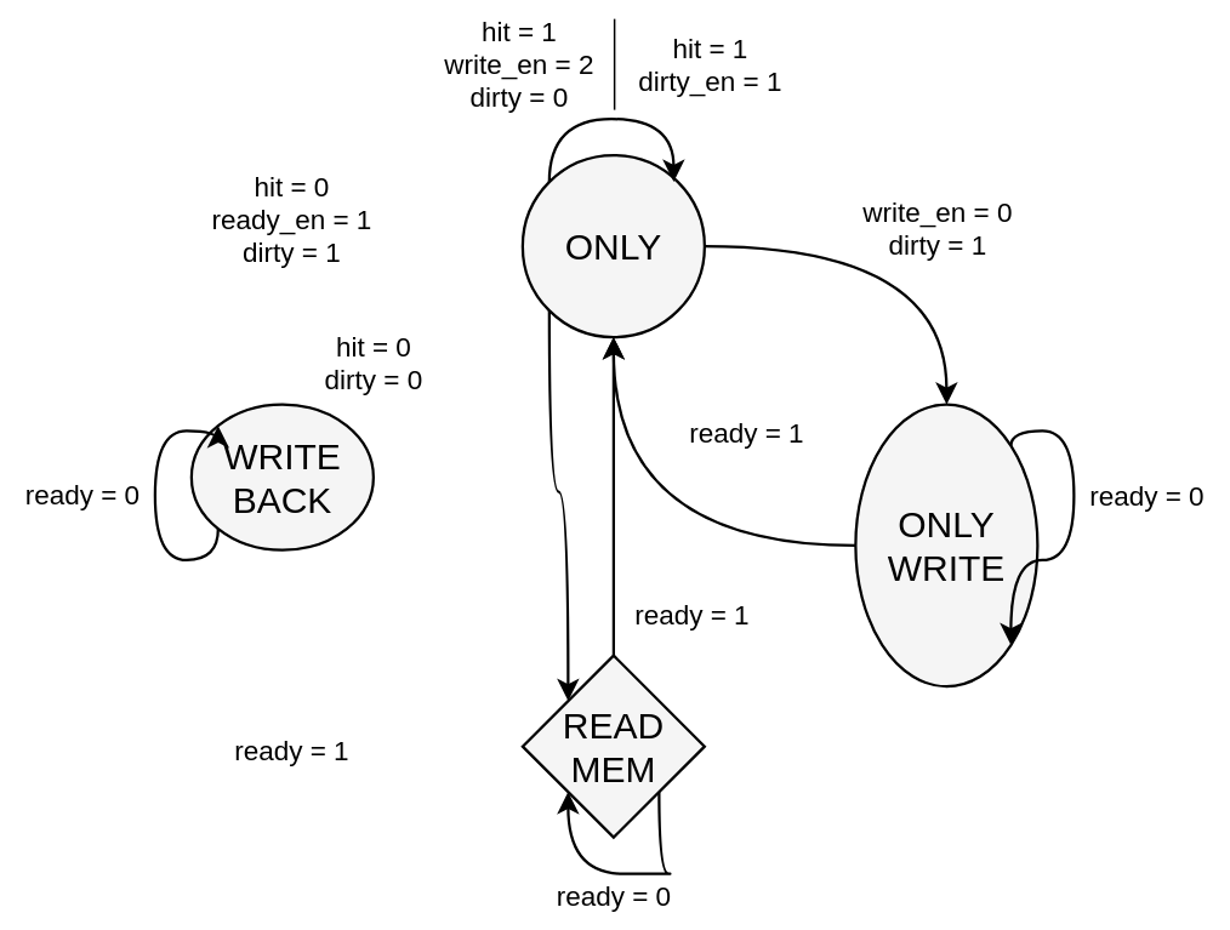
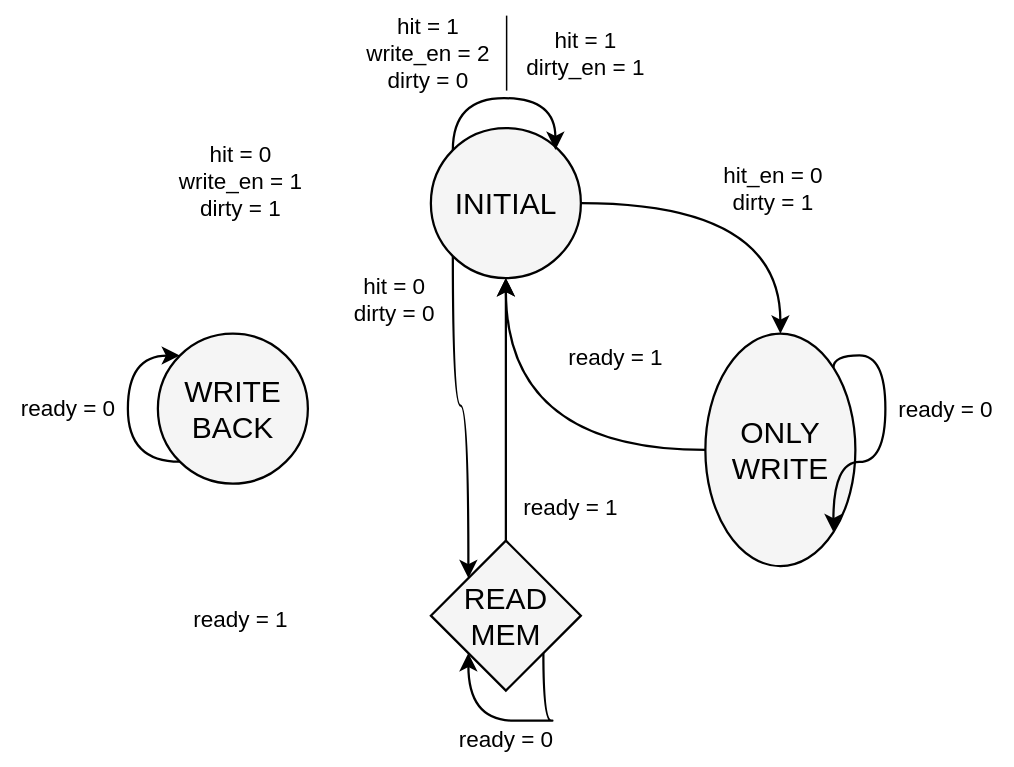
- <mxCell id="10" value="&lt;span style=&quot;color: rgb(0 , 0 , 0) ; font-size: 30px&quot;&gt;hit = 0&lt;/span&gt;&lt;font color=&quot;#000000&quot; style=&quot;font-size: 30px&quot;&gt;&lt;br&gt;ready_en = 1&lt;br&gt;dirty = 1&lt;br&gt;&lt;/font&gt;" style="text;html=1;align=center;verticalAlign=middle;resizable=0;points=[];autosize=1;" parent="1" vertex="1"><mxGeometry x="230" y="210" width="180" height="60" as="geometry" /></mxCell>
+ <mxCell id="10" value="&lt;span style=&quot;color: rgb(0 , 0 , 0) ; font-size: 30px&quot;&gt;hit = 0&lt;/span&gt;&lt;font color=&quot;#000000&quot; style=&quot;font-size: 30px&quot;&gt;&lt;br&gt;write_en = 1&lt;br&gt;dirty = 1&lt;br&gt;&lt;/font&gt;" style="text;html=1;align=center;verticalAlign=middle;resizable=0;points=[];autosize=1;" parent="1" vertex="1"><mxGeometry x="230" y="210" width="180" height="60" as="geometry" /></mxCell>
- <mxCell id="12" value="&lt;font color=&quot;#000000&quot; style=&quot;font-size: 30px&quot;&gt;write_en = 0&lt;br&gt;dirty = 1&lt;br&gt;&lt;/font&gt;" style="text;html=1;align=center;verticalAlign=middle;resizable=0;points=[];autosize=1;" parent="1" vertex="1"><mxGeometry x="940" y="230" width="180" height="40" as="geometry" /></mxCell>
+ <mxCell id="12" value="&lt;font color=&quot;#000000&quot; style=&quot;font-size: 30px&quot;&gt;hit_en = 0&lt;br&gt;dirty = 1&lt;br&gt;&lt;/font&gt;" style="text;html=1;align=center;verticalAlign=middle;resizable=0;points=[];autosize=1;" parent="1" vertex="1"><mxGeometry x="940" y="230" width="180" height="40" as="geometry" /></mxCell>
- <mxCell id="4" value="&lt;font color=&quot;#000000&quot; style=&quot;font-size: 40px&quot;&gt;ONLY&lt;/font&gt;" style="ellipse;whiteSpace=wrap;html=1;aspect=fixed;fillColor=#f5f5f5;strokeColor=#000000;fontColor=#333333;strokeWidth=3;" parent="1" vertex="1"><mxGeometry x="574" y="170" width="200" height="200" as="geometry" /></mxCell>
+ <mxCell id="4" value="&lt;font color=&quot;#000000&quot; style=&quot;font-size: 40px&quot;&gt;INITIAL&lt;/font&gt;" style="ellipse;whiteSpace=wrap;html=1;aspect=fixed;fillColor=#f5f5f5;strokeColor=#000000;fontColor=#333333;strokeWidth=3;" parent="1" vertex="1"><mxGeometry x="574" y="170" width="200" height="200" as="geometry" /></mxCell>
- <mxCell id="11" value="&lt;span style=&quot;color: rgb(0 , 0 , 0) ; font-size: 30px&quot;&gt;hit = 0&lt;/span&gt;&lt;font color=&quot;#000000&quot; style=&quot;font-size: 30px&quot;&gt;&lt;br&gt;dirty = 0&lt;br&gt;&lt;/font&gt;" style="text;html=1;align=center;verticalAlign=middle;resizable=0;points=[];autosize=1;" parent="1" vertex="1"><mxGeometry x="350" y="375" width="120" height="45" as="geometry" /></mxCell>
+ <mxCell id="11" value="&lt;span style=&quot;color: rgb(0 , 0 , 0) ; font-size: 30px&quot;&gt;hit = 0&lt;/span&gt;&lt;font color=&quot;#000000&quot; style=&quot;font-size: 30px&quot;&gt;&lt;br&gt;dirty = 0&lt;br&gt;&lt;/font&gt;" style="text;html=1;align=center;verticalAlign=middle;resizable=0;points=[];autosize=1;" parent="1" vertex="1"><mxGeometry x="465" y="375" width="120" height="45" as="geometry" /></mxCell>
- <mxCell id="5" value="&lt;font color=&quot;#000000&quot; style=&quot;font-size: 40px&quot;&gt;WRITE&lt;br&gt;BACK&lt;br&gt;&lt;/font&gt;" style="ellipse;whiteSpace=wrap;html=1;aspect=fixed;fillColor=#f5f5f5;strokeColor=#000000;fontColor=#333333;strokeWidth=3;" parent="1" vertex="1"><mxGeometry x="210" y="444" width="200" height="160" as="geometry" /></mxCell>
+ <mxCell id="5" value="&lt;font color=&quot;#000000&quot; style=&quot;font-size: 40px&quot;&gt;WRITE&lt;br&gt;BACK&lt;br&gt;&lt;/font&gt;" style="ellipse;whiteSpace=wrap;html=1;aspect=fixed;fillColor=#f5f5f5;strokeColor=#000000;fontColor=#333333;strokeWidth=3;" parent="1" vertex="1"><mxGeometry x="210" y="444" width="200" height="200" as="geometry" /></mxCell>
